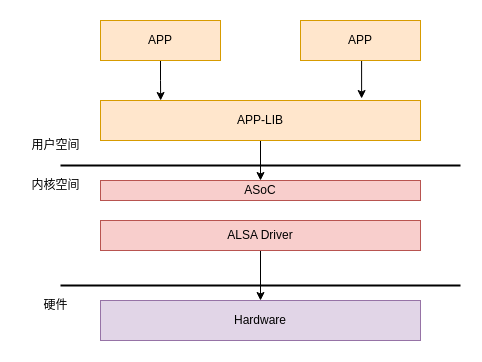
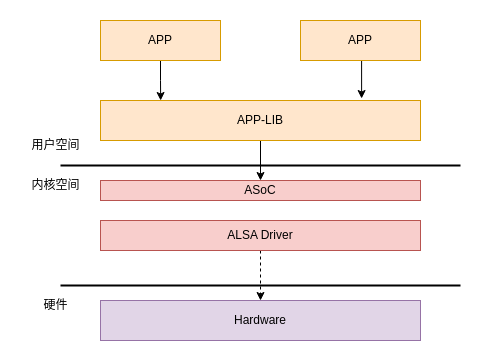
- <mxCell id="9" style="edgeStyle=orthogonalEdgeStyle;rounded=0;orthogonalLoop=1;jettySize=auto;html=1;exitX=0.5;exitY=1;exitDx=0;exitDy=0;entryX=0.5;entryY=0;entryDx=0;entryDy=0;" edge="1" parent="1" source="10" target="11"><mxGeometry relative="1" as="geometry" /></mxCell>
+ <mxCell id="9" style="edgeStyle=orthogonalEdgeStyle;rounded=0;orthogonalLoop=1;jettySize=auto;html=1;exitX=0.5;exitY=1;exitDx=0;exitDy=0;entryX=0.5;entryY=0;entryDx=0;entryDy=0;dashed=1;" edge="1" parent="1" source="10" target="11"><mxGeometry relative="1" as="geometry" /></mxCell>
